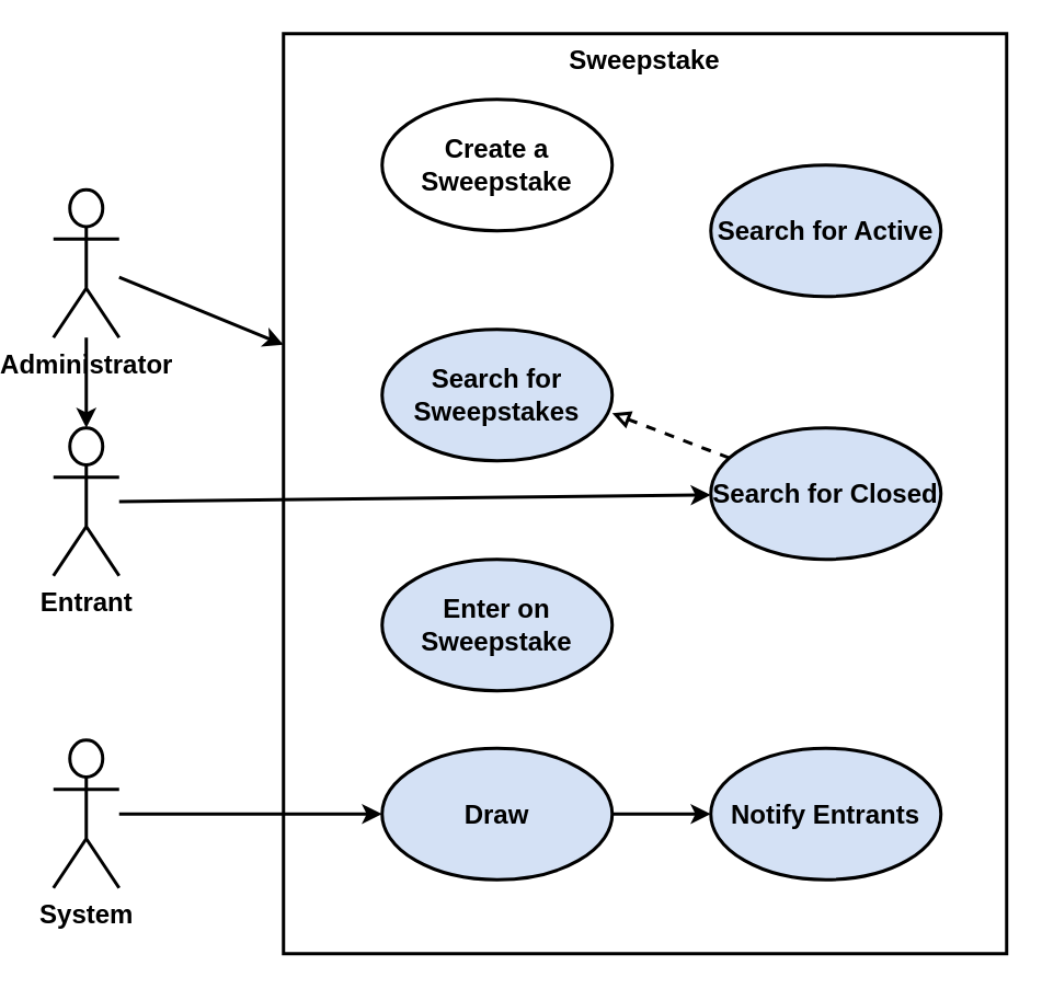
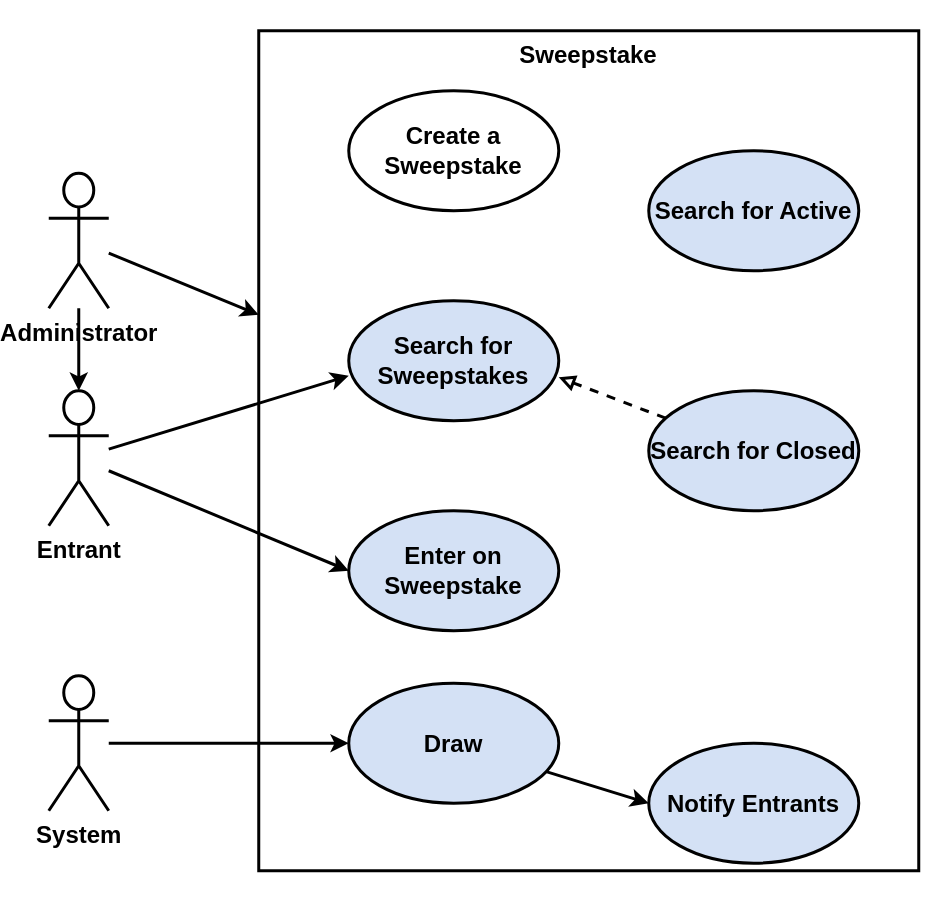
- <mxCell id="4" style="edgeStyle=none;rounded=0;orthogonalLoop=1;jettySize=auto;html=1;fontSize=16;endArrow=classic;endFill=1;strokeWidth=2;" parent="1" source="5" target="14" edge="1"><mxGeometry relative="1" as="geometry" /></mxCell>
+ <mxCell id="4" style="edgeStyle=none;rounded=0;orthogonalLoop=1;jettySize=auto;html=1;entryX=0;entryY=0.625;entryDx=0;entryDy=0;fontSize=16;endArrow=classic;endFill=1;strokeWidth=2;entryPerimeter=0;" parent="1" source="5" target="10" edge="1"><mxGeometry relative="1" as="geometry" /></mxCell>
+ <mxCell id="3" style="edgeStyle=none;rounded=0;orthogonalLoop=1;jettySize=auto;html=1;entryX=0;entryY=0.5;entryDx=0;entryDy=0;fontSize=16;endArrow=classic;endFill=1;strokeWidth=2;" parent="1" source="5" target="9" edge="1"><mxGeometry relative="1" as="geometry" /></mxCell>
- <mxCell id="19" value="Notify Entrants" style="ellipse;whiteSpace=wrap;html=1;fontSize=16;strokeWidth=2;fillColor=#D4E1F5;fontStyle=1" parent="1" vertex="1"><mxGeometry x="420" y="455" width="140" height="80" as="geometry" /></mxCell>
+ <mxCell id="19" value="Notify Entrants" style="ellipse;whiteSpace=wrap;html=1;fontSize=16;strokeWidth=2;fillColor=#D4E1F5;fontStyle=1" parent="1" vertex="1"><mxGeometry x="420" y="495" width="140" height="80" as="geometry" /></mxCell>
